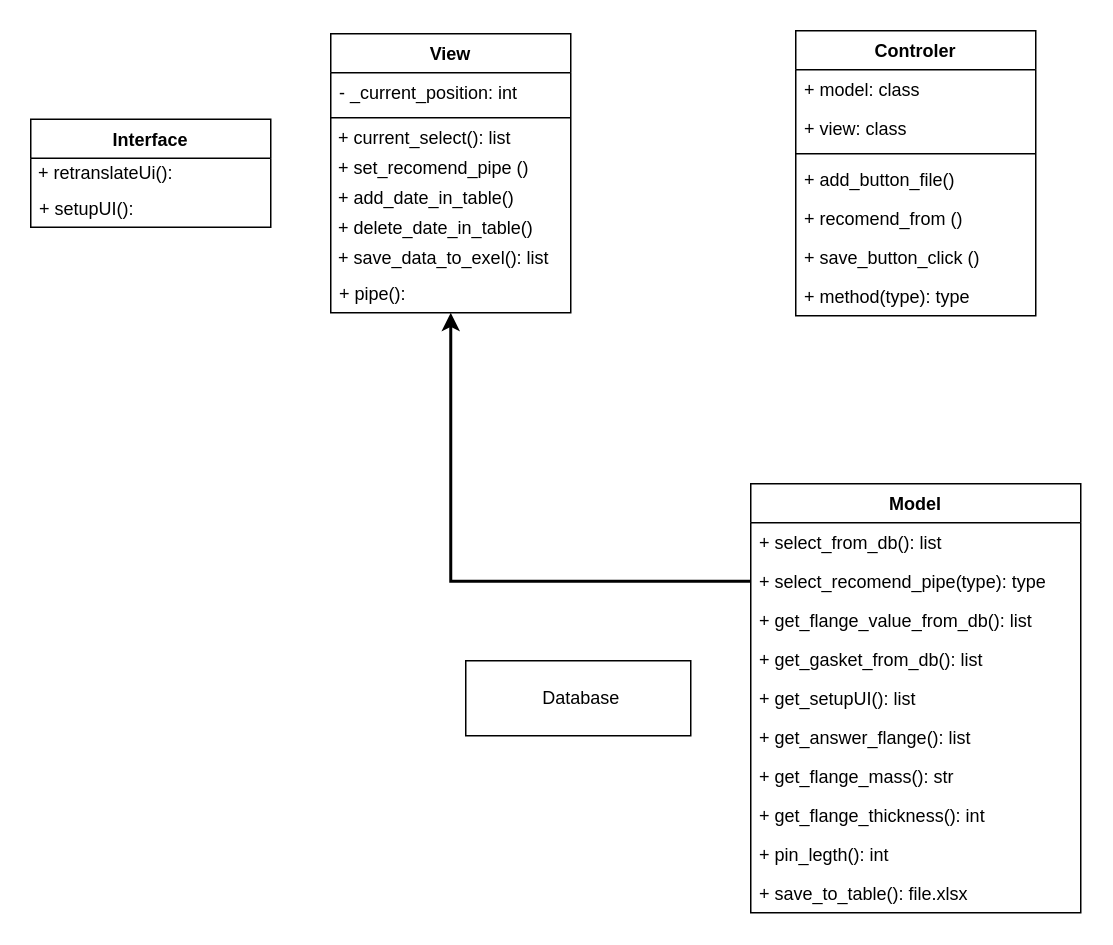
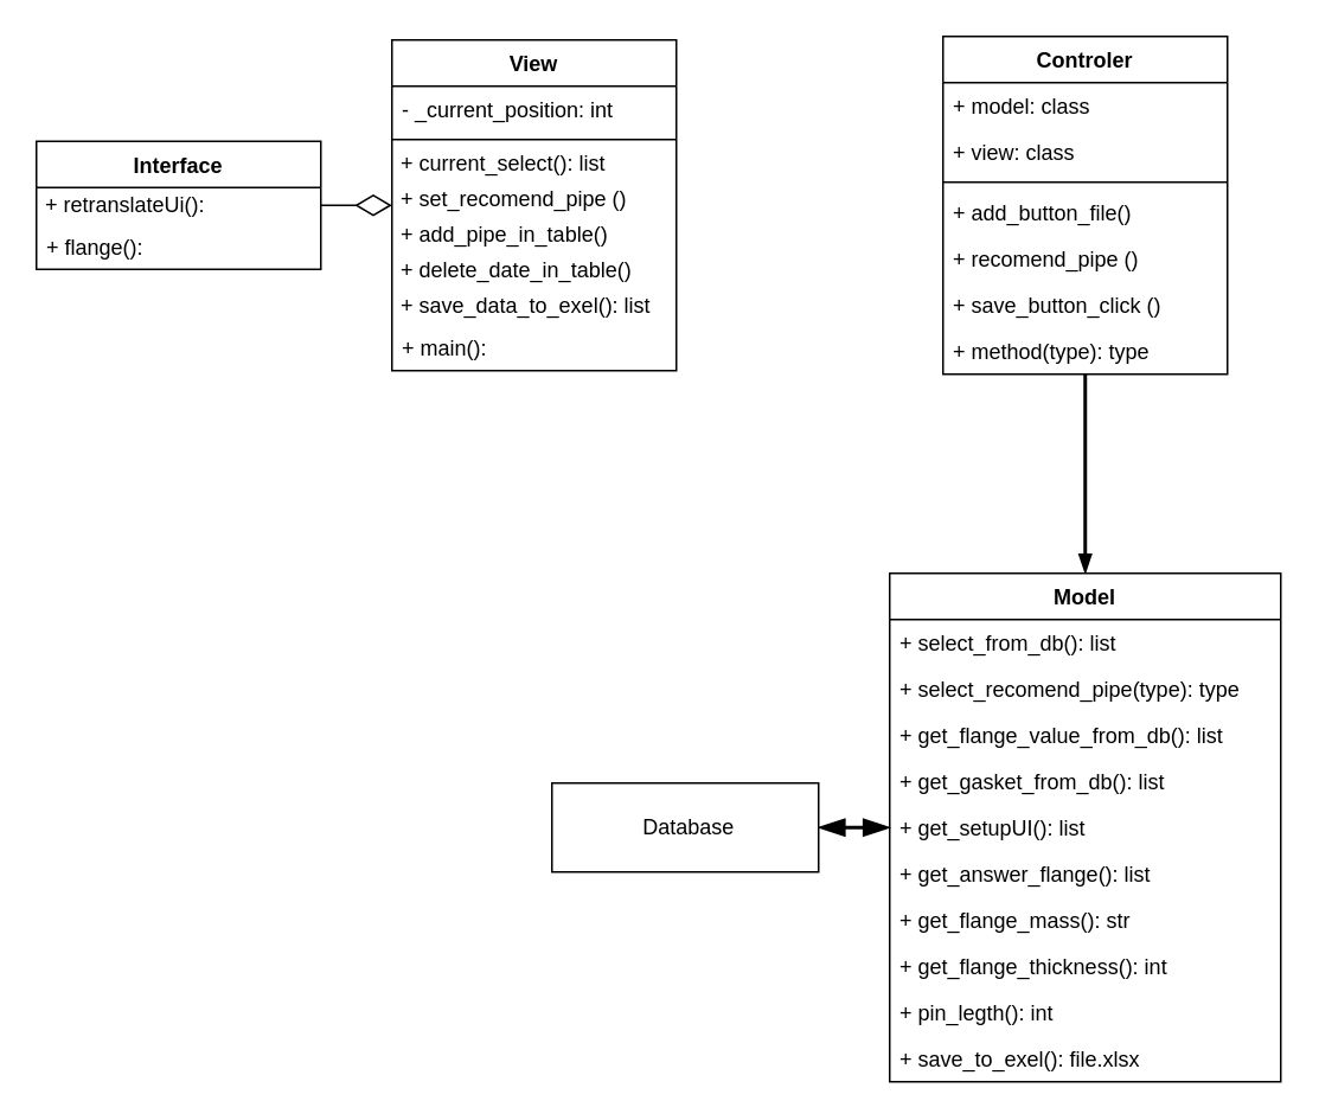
+ <mxCell id="11" style="edgeStyle=none;rounded=0;orthogonalLoop=1;jettySize=auto;html=1;exitX=1;exitY=0.5;exitDx=0;exitDy=0;endArrow=diamondThin;endFill=0;strokeWidth=1;endSize=18;" parent="1" source="12" target="2" edge="1"><mxGeometry relative="1" as="geometry" /></mxCell>
- <mxCell id="7" value="&amp;nbsp;+ add_date_in_table()&amp;nbsp;" style="text;html=1;strokeColor=none;fillColor=none;align=left;verticalAlign=middle;whiteSpace=wrap;rounded=0;" parent="2" vertex="1"><mxGeometry y="100" width="160" height="20" as="geometry" /></mxCell>
+ <mxCell id="7" value="&amp;nbsp;+ add_pipe_in_table()&amp;nbsp;" style="text;html=1;strokeColor=none;fillColor=none;align=left;verticalAlign=middle;whiteSpace=wrap;rounded=0;" parent="2" vertex="1"><mxGeometry y="100" width="160" height="20" as="geometry" /></mxCell>
- <mxCell id="14" value="+ setupUI():" style="text;strokeColor=none;fillColor=none;align=left;verticalAlign=top;spacingLeft=4;spacingRight=4;overflow=hidden;rotatable=0;points=[[0,0.5],[1,0.5]];portConstraint=eastwest;" parent="12" vertex="1"><mxGeometry y="46" width="160" height="26" as="geometry" /></mxCell>
+ <mxCell id="14" value="+ flange():" style="text;strokeColor=none;fillColor=none;align=left;verticalAlign=top;spacingLeft=4;spacingRight=4;overflow=hidden;rotatable=0;points=[[0,0.5],[1,0.5]];portConstraint=eastwest;" parent="12" vertex="1"><mxGeometry y="46" width="160" height="26" as="geometry" /></mxCell>
- <mxCell id="21" value="+ recomend_from ()" style="text;strokeColor=none;fillColor=none;align=left;verticalAlign=top;spacingLeft=4;spacingRight=4;overflow=hidden;rotatable=0;points=[[0,0.5],[1,0.5]];portConstraint=eastwest;" parent="16" vertex="1"><mxGeometry y="112" width="160" height="26" as="geometry" /></mxCell>
+ <mxCell id="21" value="+ recomend_pipe ()" style="text;strokeColor=none;fillColor=none;align=left;verticalAlign=top;spacingLeft=4;spacingRight=4;overflow=hidden;rotatable=0;points=[[0,0.5],[1,0.5]];portConstraint=eastwest;" parent="16" vertex="1"><mxGeometry y="112" width="160" height="26" as="geometry" /></mxCell>
- <mxCell id="10" value="+ pipe(): " style="text;strokeColor=none;fillColor=none;align=left;verticalAlign=top;spacingLeft=4;spacingRight=4;overflow=hidden;rotatable=0;points=[[0,0.5],[1,0.5]];portConstraint=eastwest;" parent="2" vertex="1"><mxGeometry y="160" width="160" height="26" as="geometry" /></mxCell>
+ <mxCell id="10" value="+ main(): " style="text;strokeColor=none;fillColor=none;align=left;verticalAlign=top;spacingLeft=4;spacingRight=4;overflow=hidden;rotatable=0;points=[[0,0.5],[1,0.5]];portConstraint=eastwest;" parent="2" vertex="1"><mxGeometry y="160" width="160" height="26" as="geometry" /></mxCell>
+ <mxCell id="15" style="rounded=0;orthogonalLoop=1;jettySize=auto;html=1;startArrow=none;startFill=0;endArrow=blockThin;endFill=1;sourcePerimeterSpacing=0;targetPerimeterSpacing=0;strokeWidth=2;edgeStyle=orthogonalEdgeStyle;" parent="1" source="16" target="24" edge="1"><mxGeometry relative="1" as="geometry" /></mxCell>
- <mxCell id="37" style="edgeStyle=orthogonalEdgeStyle;rounded=0;orthogonalLoop=1;jettySize=auto;html=1;exitX=0;exitY=0.5;exitDx=0;exitDy=0;startArrow=none;startFill=0;strokeWidth=2;" edge="1" parent="1" source="26" target="2"><mxGeometry relative="1" as="geometry" /></mxCell>
+ <mxCell id="35" style="edgeStyle=orthogonalEdgeStyle;rounded=0;orthogonalLoop=1;jettySize=auto;html=1;exitX=1;exitY=0.5;exitDx=0;exitDy=0;entryX=0;entryY=0.5;entryDx=0;entryDy=0;startArrow=blockThin;startFill=1;endArrow=blockThin;endFill=1;startSize=10;endSize=10;sourcePerimeterSpacing=0;targetPerimeterSpacing=0;strokeWidth=2;" parent="1" source="36" target="29" edge="1"><mxGeometry relative="1" as="geometry" /></mxCell>
- <mxCell id="34" value="+ save_to_table(): file.xlsx" style="text;strokeColor=none;fillColor=none;align=left;verticalAlign=top;spacingLeft=4;spacingRight=4;overflow=hidden;rotatable=0;points=[[0,0.5],[1,0.5]];portConstraint=eastwest;" parent="24" vertex="1"><mxGeometry y="260" width="220" height="26" as="geometry" /></mxCell>
+ <mxCell id="34" value="+ save_to_exel(): file.xlsx" style="text;strokeColor=none;fillColor=none;align=left;verticalAlign=top;spacingLeft=4;spacingRight=4;overflow=hidden;rotatable=0;points=[[0,0.5],[1,0.5]];portConstraint=eastwest;" parent="24" vertex="1"><mxGeometry y="260" width="220" height="26" as="geometry" /></mxCell>
